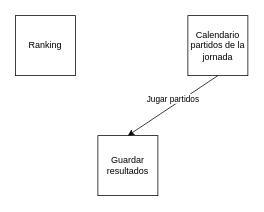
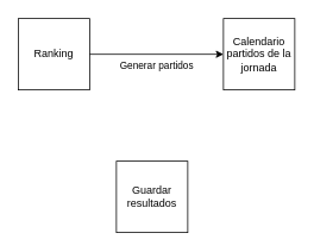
+ <mxCell id="4" value="Generar partidos" style="endArrow=classic;html=1;exitX=1;exitY=0.5;exitDx=0;exitDy=0;entryX=0;entryY=0.5;entryDx=0;entryDy=0;verticalAlign=top;" edge="1" parent="1" source="2" target="3"><mxGeometry width="50" height="50" relative="1" as="geometry"><mxPoint x="20" y="170" as="sourcePoint" /><mxPoint x="70" y="120" as="targetPoint" /></mxGeometry></mxCell>
- <mxCell id="6" value="Jugar partidos" style="endArrow=classic;html=1;exitX=0.5;exitY=1;exitDx=0;exitDy=0;entryX=0.5;entryY=0;entryDx=0;entryDy=0;verticalAlign=bottom;" edge="1" parent="1" source="3" target="5"><mxGeometry width="50" height="50" relative="1" as="geometry"><mxPoint x="310" y="60" as="sourcePoint" /><mxPoint x="440" y="60" as="targetPoint" /></mxGeometry></mxCell>
